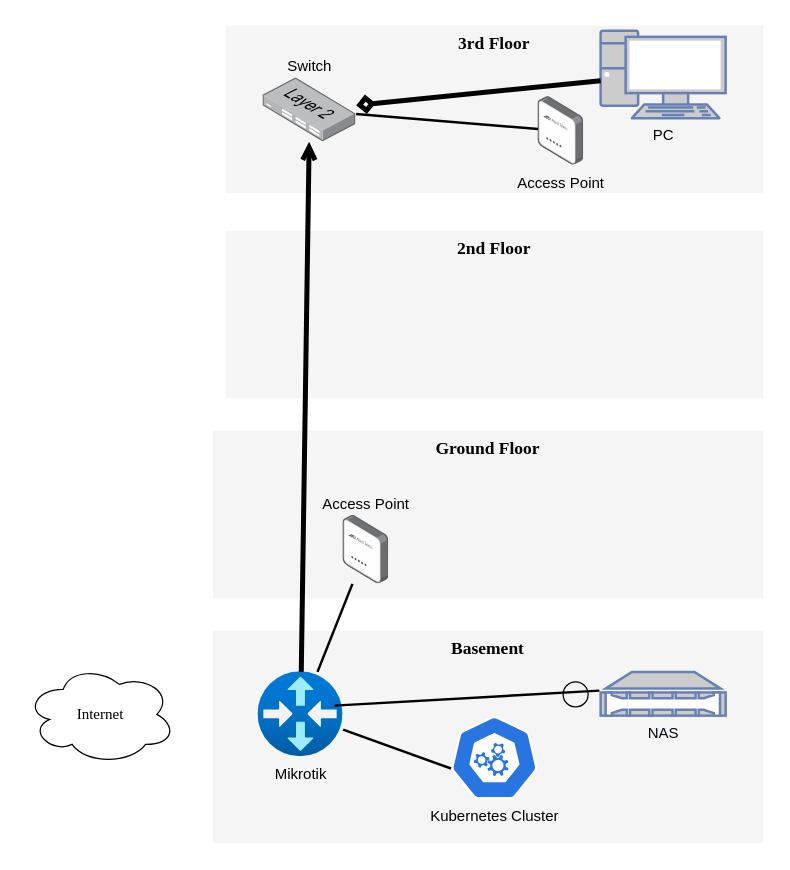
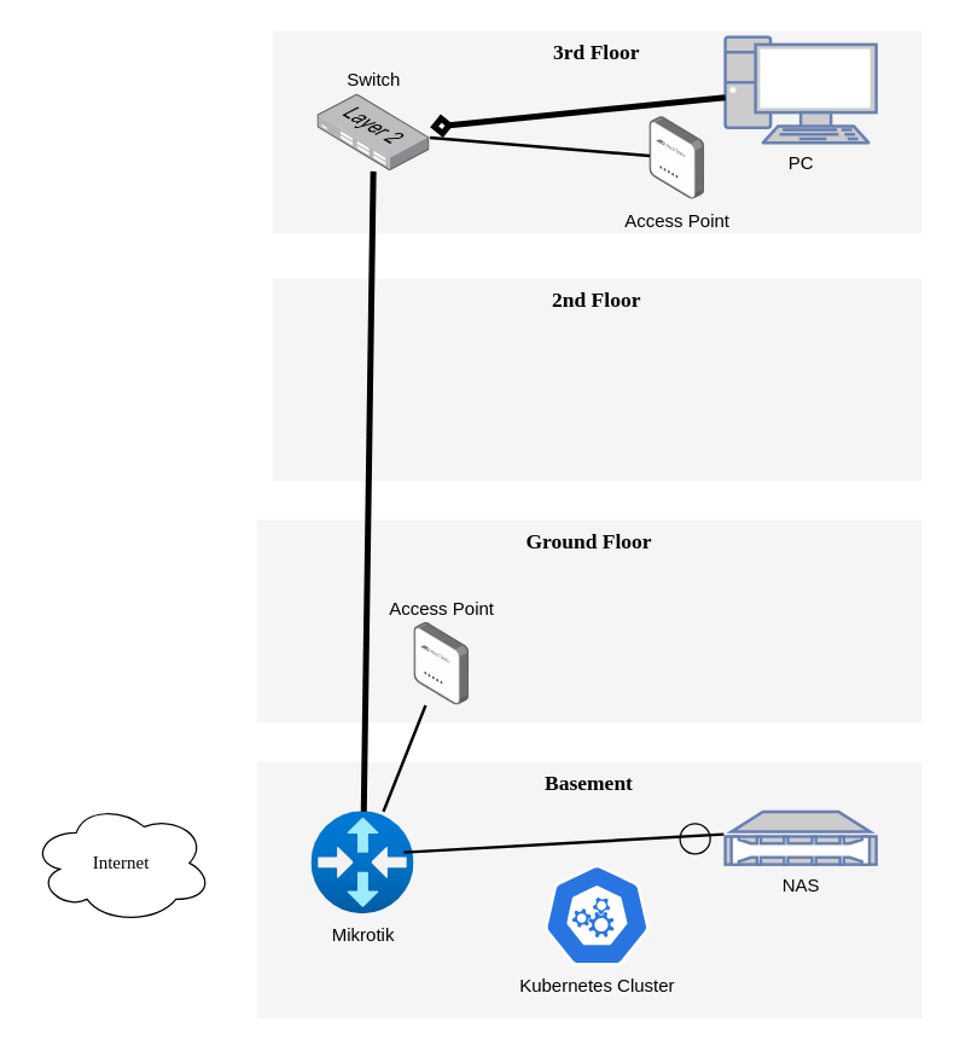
- <mxCell id="13" style="edgeStyle=none;html=1;labelBackgroundColor=none;startFill=0;endArrow=open;endFill=0;strokeWidth=4;fontFamily=Verdana;fontSize=19;" edge="1" parent="1" source="7" target="12"><mxGeometry relative="1" as="geometry"><mxPoint x="259" y="547" as="sourcePoint" /><mxPoint x="306" y="439" as="targetPoint" /></mxGeometry></mxCell>
+ <mxCell id="13" style="edgeStyle=none;html=1;labelBackgroundColor=none;startFill=0;endArrow=none;endFill=0;strokeWidth=4;fontFamily=Verdana;fontSize=19;" edge="1" parent="1" source="7" target="12"><mxGeometry relative="1" as="geometry"><mxPoint x="259" y="547" as="sourcePoint" /><mxPoint x="306" y="439" as="targetPoint" /></mxGeometry></mxCell>
- <mxCell id="9" style="edgeStyle=none;html=1;labelBackgroundColor=none;startFill=0;endArrow=none;endFill=0;strokeWidth=2;fontFamily=Verdana;fontSize=12;entryX=0.005;entryY=0.63;entryDx=0;entryDy=0;entryPerimeter=0;" edge="1" parent="1" source="7" target="8"><mxGeometry relative="1" as="geometry"><mxPoint x="264" y="572" as="sourcePoint" /><mxPoint x="150" y="581" as="targetPoint" /></mxGeometry></mxCell>
